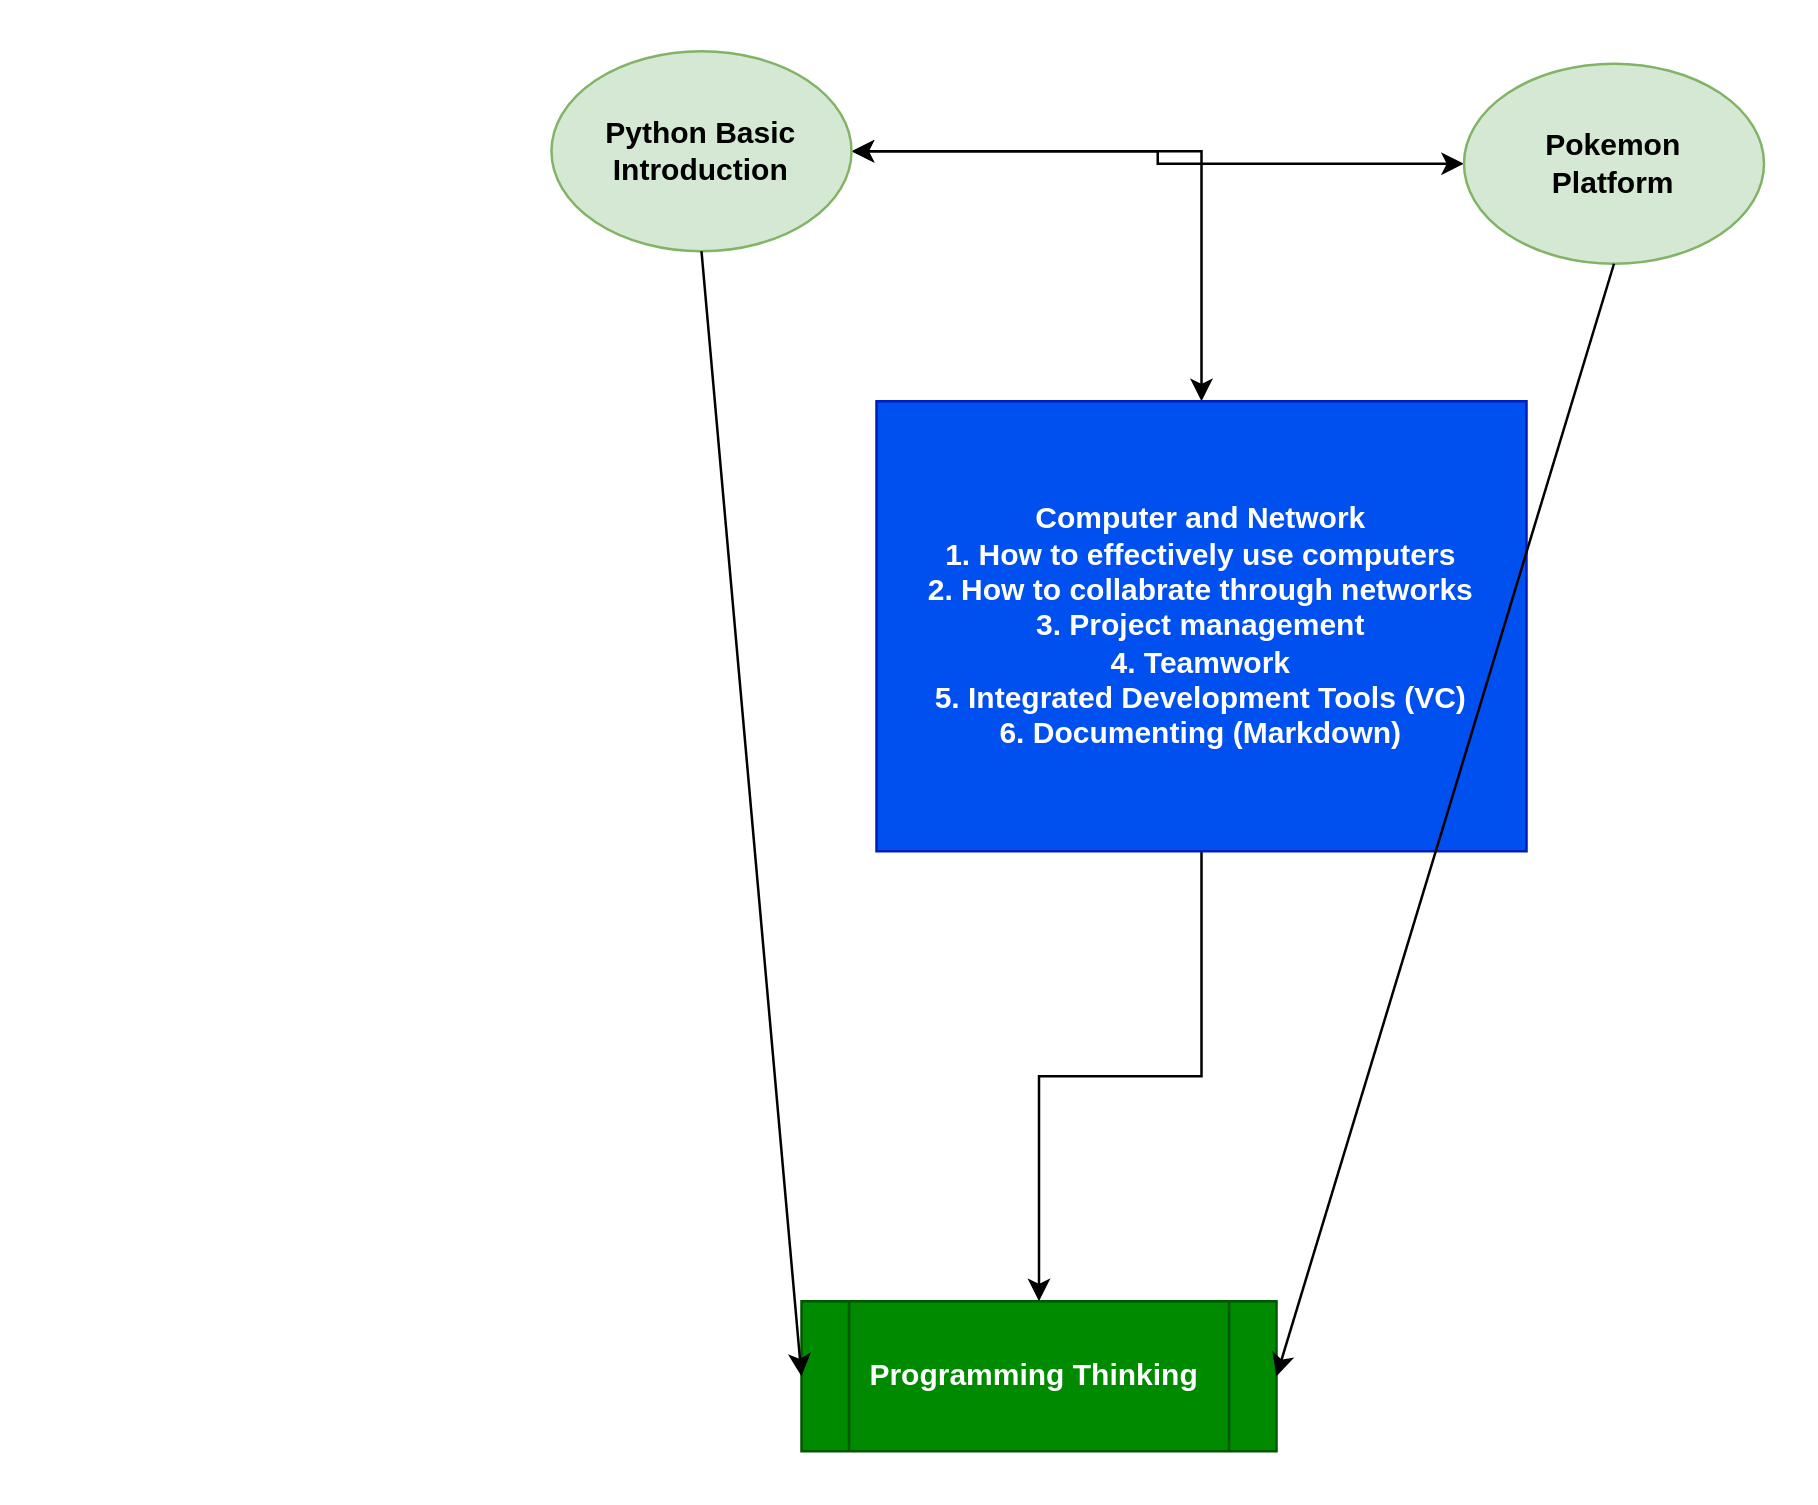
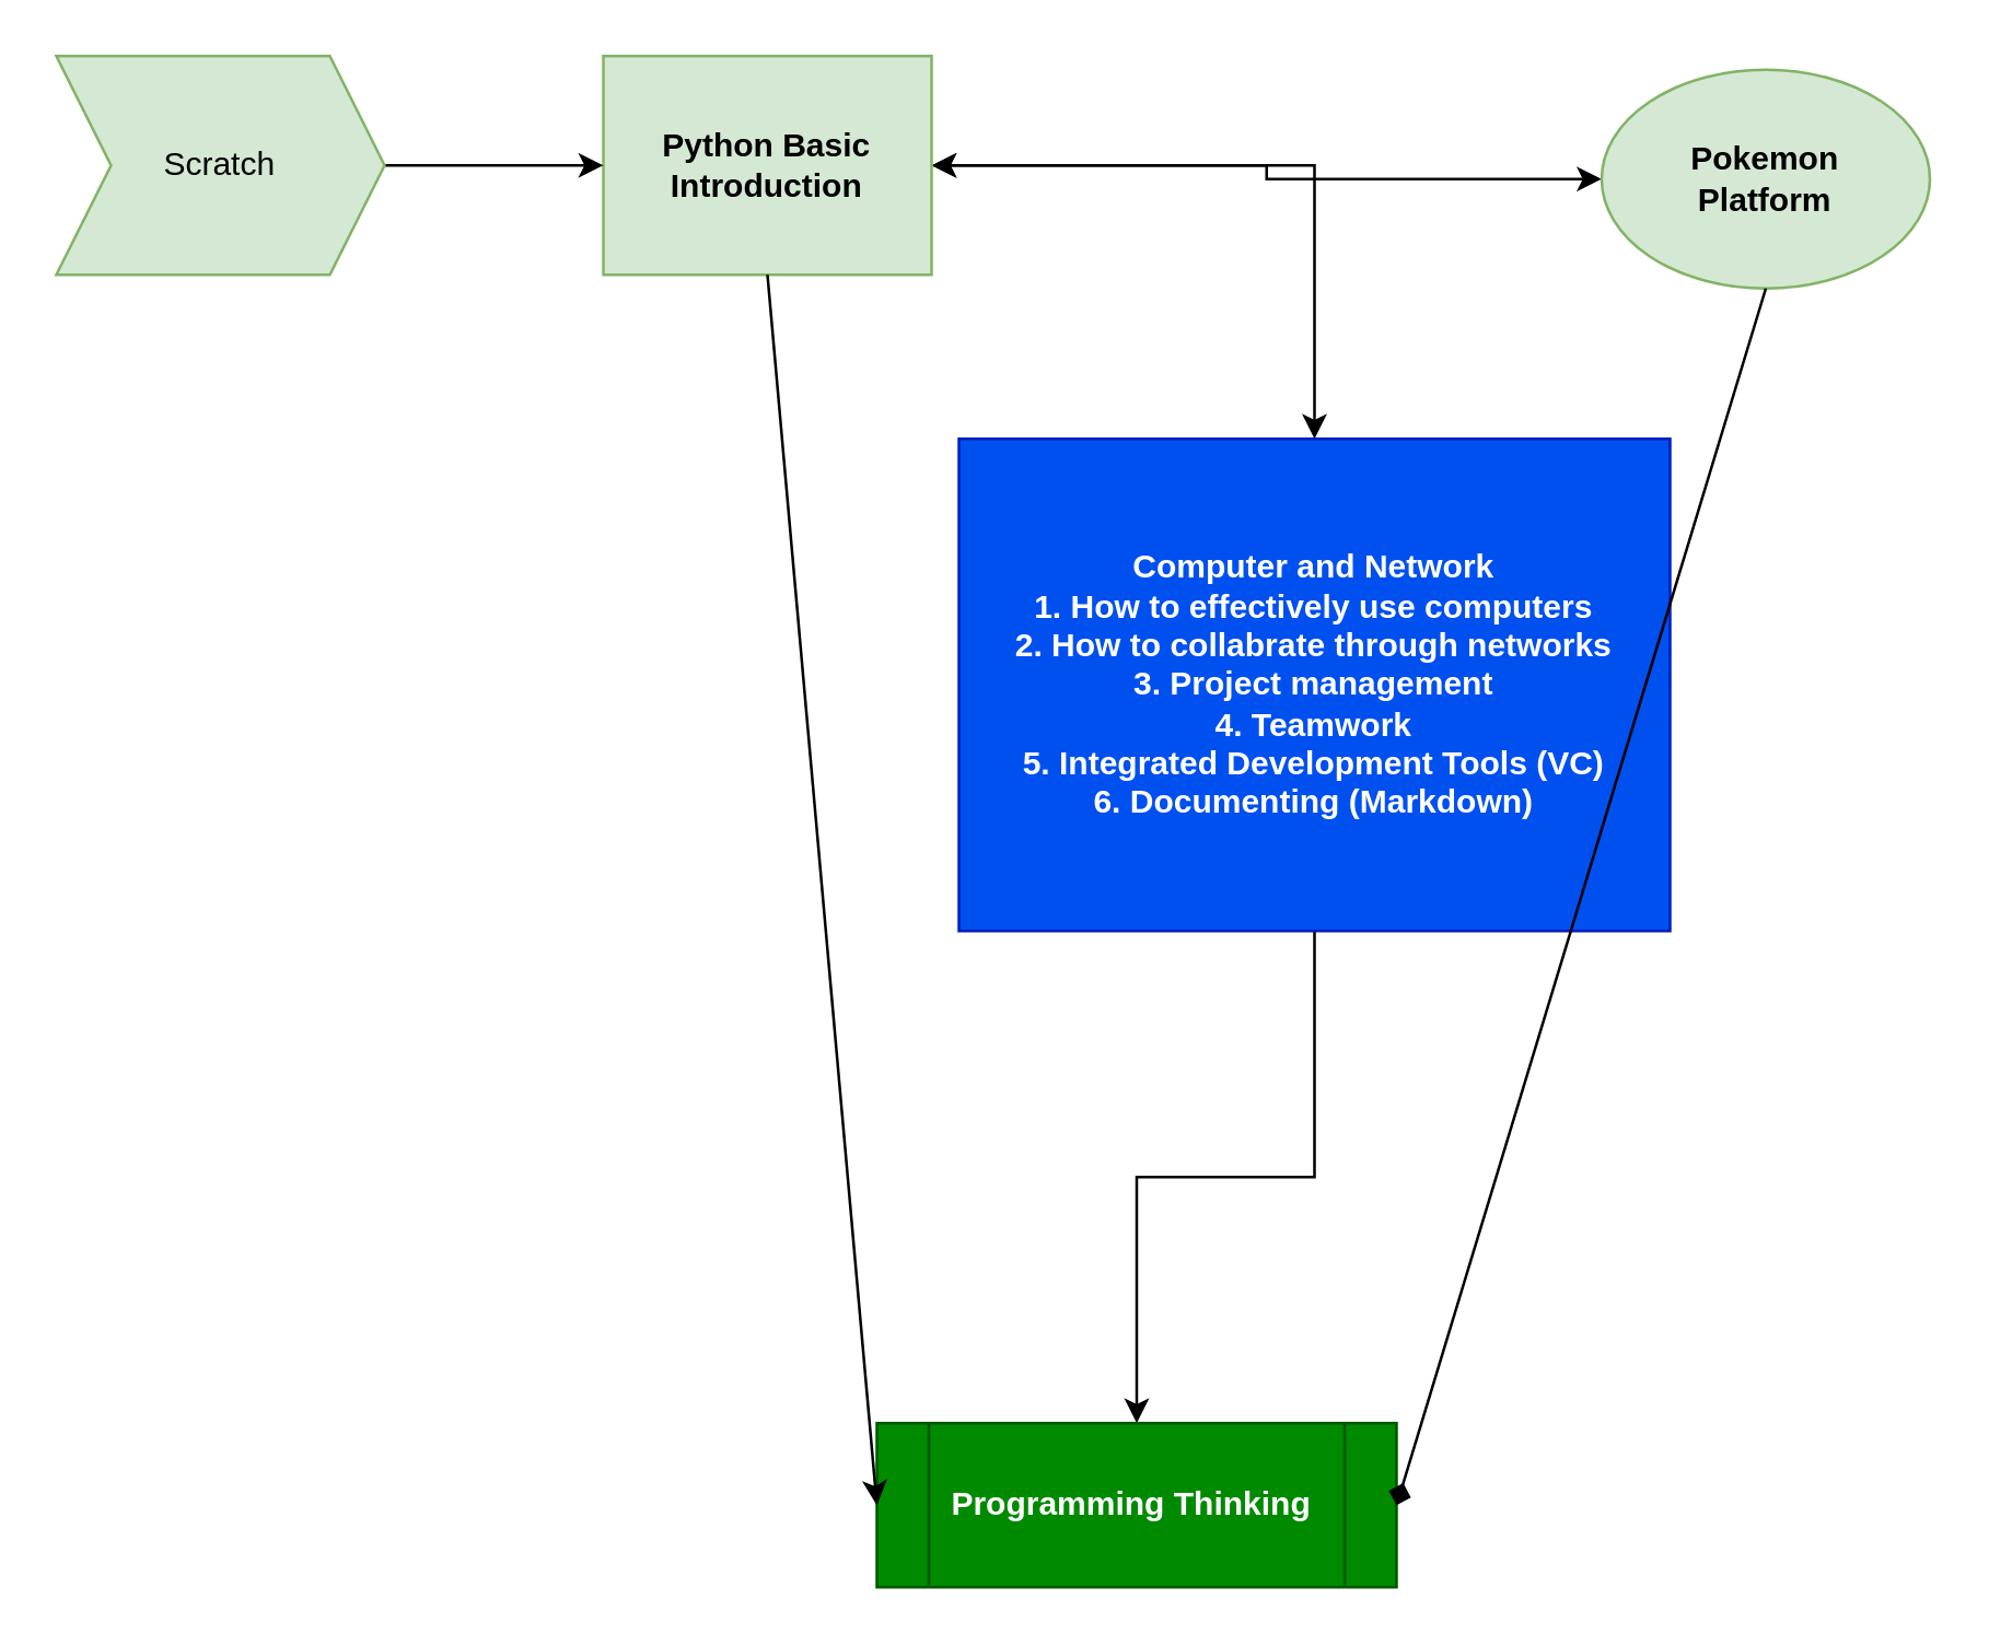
+ <mxCell id="12" value="Scratch" style="shape=step;perimeter=stepPerimeter;whiteSpace=wrap;html=1;fixedSize=1;fillColor=#d5e8d4;strokeColor=#82b366;" parent="1" vertex="1"><mxGeometry x="20" y="20" width="120" height="80" as="geometry" /></mxCell>
+ <mxCell id="11" style="edgeStyle=orthogonalEdgeStyle;rounded=0;orthogonalLoop=1;jettySize=auto;html=1;entryX=0;entryY=0.5;entryDx=0;entryDy=0;startArrow=none;startFill=0;" parent="1" source="12" target="4" edge="1"><mxGeometry relative="1" as="geometry" /></mxCell>
- <mxCell id="4" value="&lt;b&gt;Python Basic&lt;br&gt;Introduction&lt;/b&gt;" style="ellipse;whiteSpace=wrap;html=1;fillColor=#d5e8d4;strokeColor=#82b366;" parent="1" vertex="1"><mxGeometry x="220" y="20" width="120" height="80" as="geometry" /></mxCell>
+ <mxCell id="4" value="&lt;b&gt;Python Basic&lt;br&gt;Introduction&lt;/b&gt;" style="whiteSpace=wrap;html=1;fillColor=#d5e8d4;strokeColor=#82b366;rounded=0;" parent="1" vertex="1"><mxGeometry x="220" y="20" width="120" height="80" as="geometry" /></mxCell>
- <mxCell id="10" value="" style="endArrow=classic;html=1;exitX=0.5;exitY=1;exitDx=0;exitDy=0;entryX=1;entryY=0.5;entryDx=0;entryDy=0;" parent="1" source="5" target="8" edge="1"><mxGeometry width="50" height="50" relative="1" as="geometry"><mxPoint x="640" y="430" as="sourcePoint" /><mxPoint x="690" y="380" as="targetPoint" /></mxGeometry></mxCell>
+ <mxCell id="10" value="" style="endArrow=diamond;html=1;exitX=0.5;exitY=1;exitDx=0;exitDy=0;entryX=1;entryY=0.5;entryDx=0;entryDy=0;" parent="1" source="5" target="8" edge="1"><mxGeometry width="50" height="50" relative="1" as="geometry"><mxPoint x="640" y="430" as="sourcePoint" /><mxPoint x="690" y="380" as="targetPoint" /></mxGeometry></mxCell>
